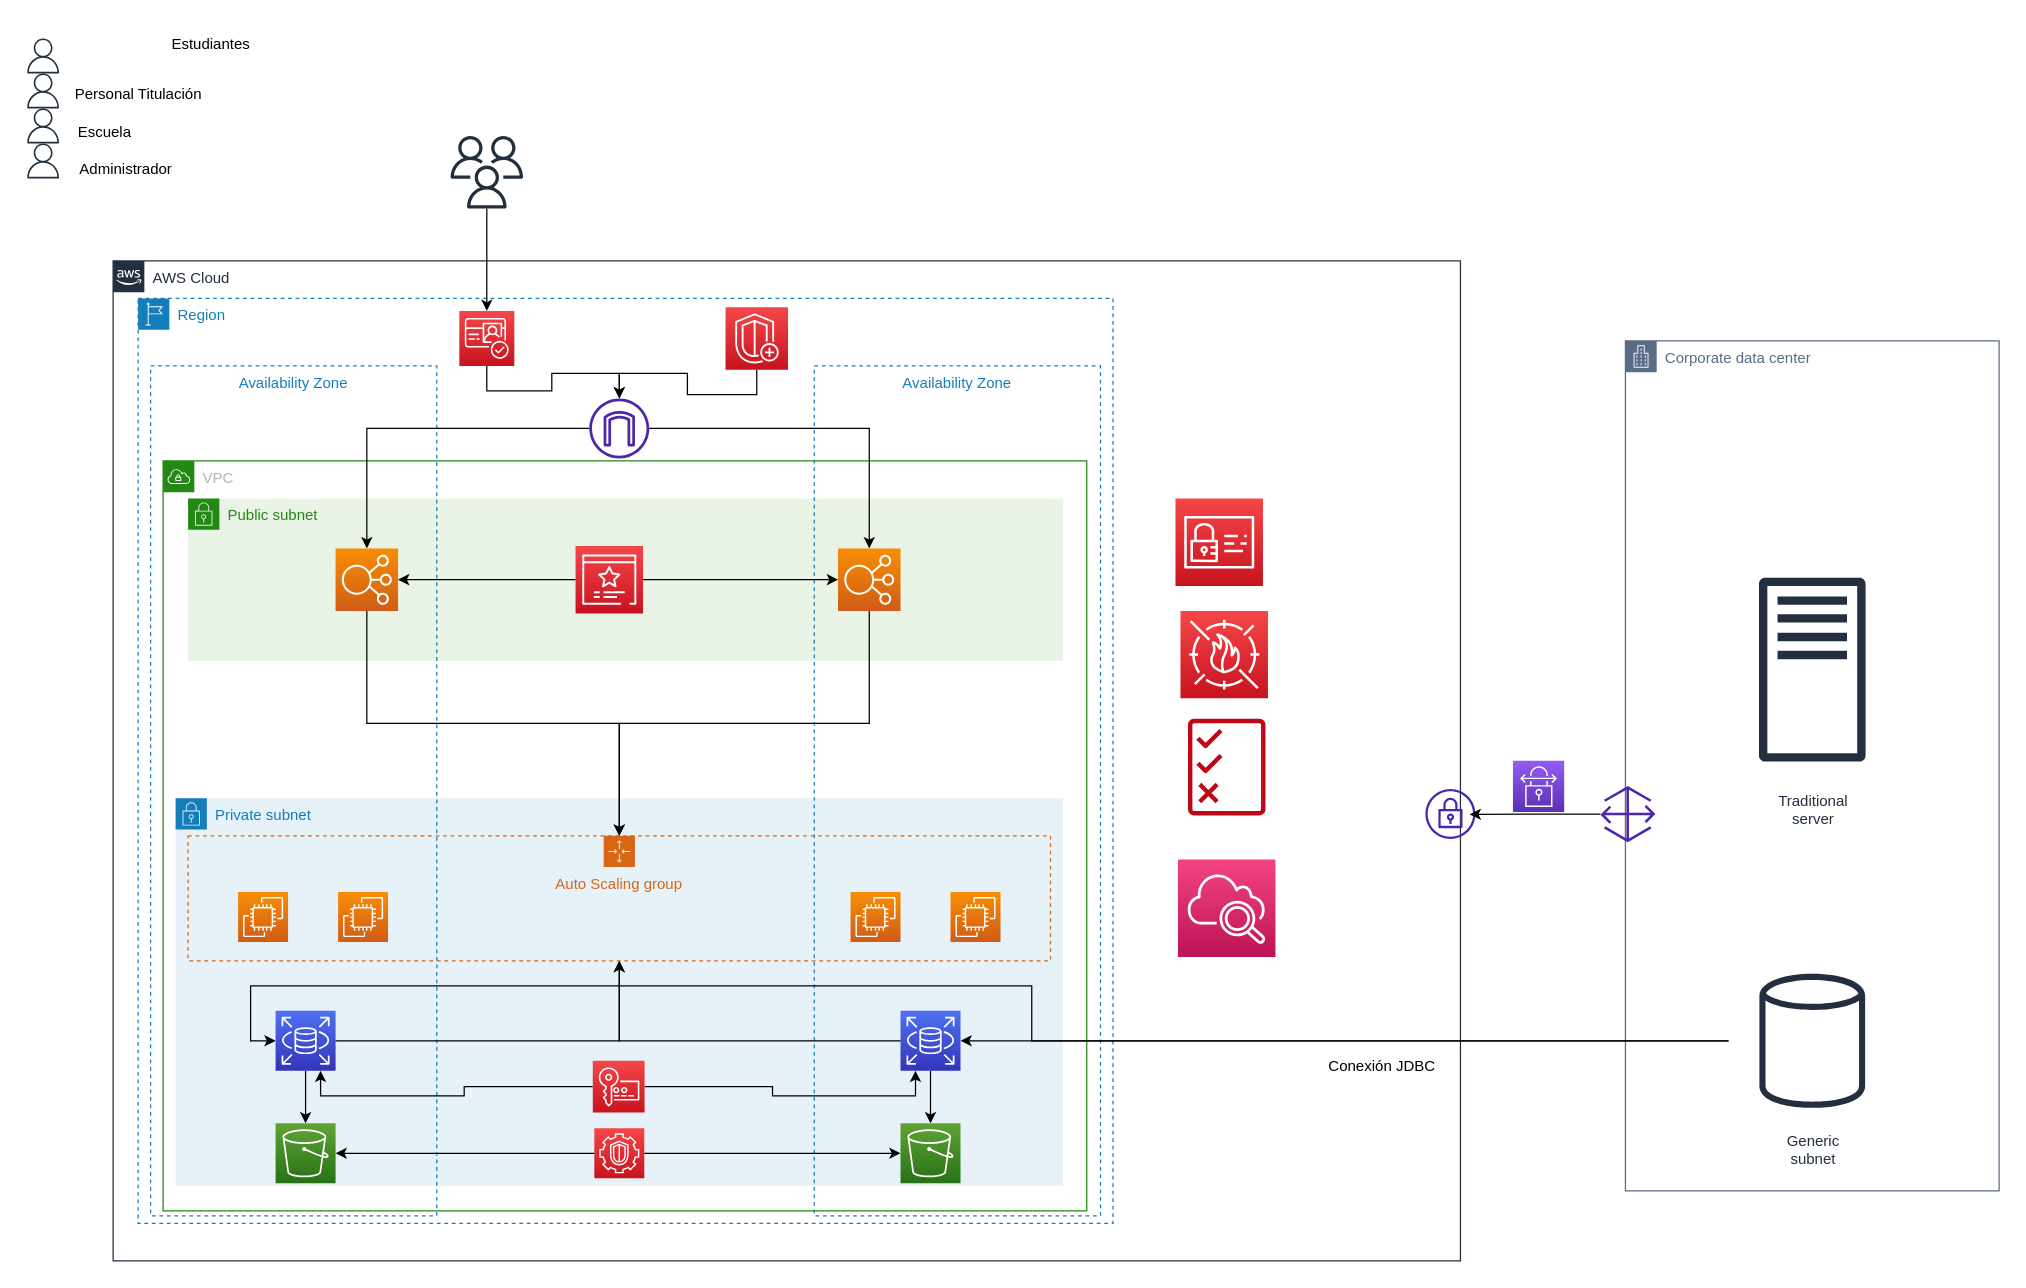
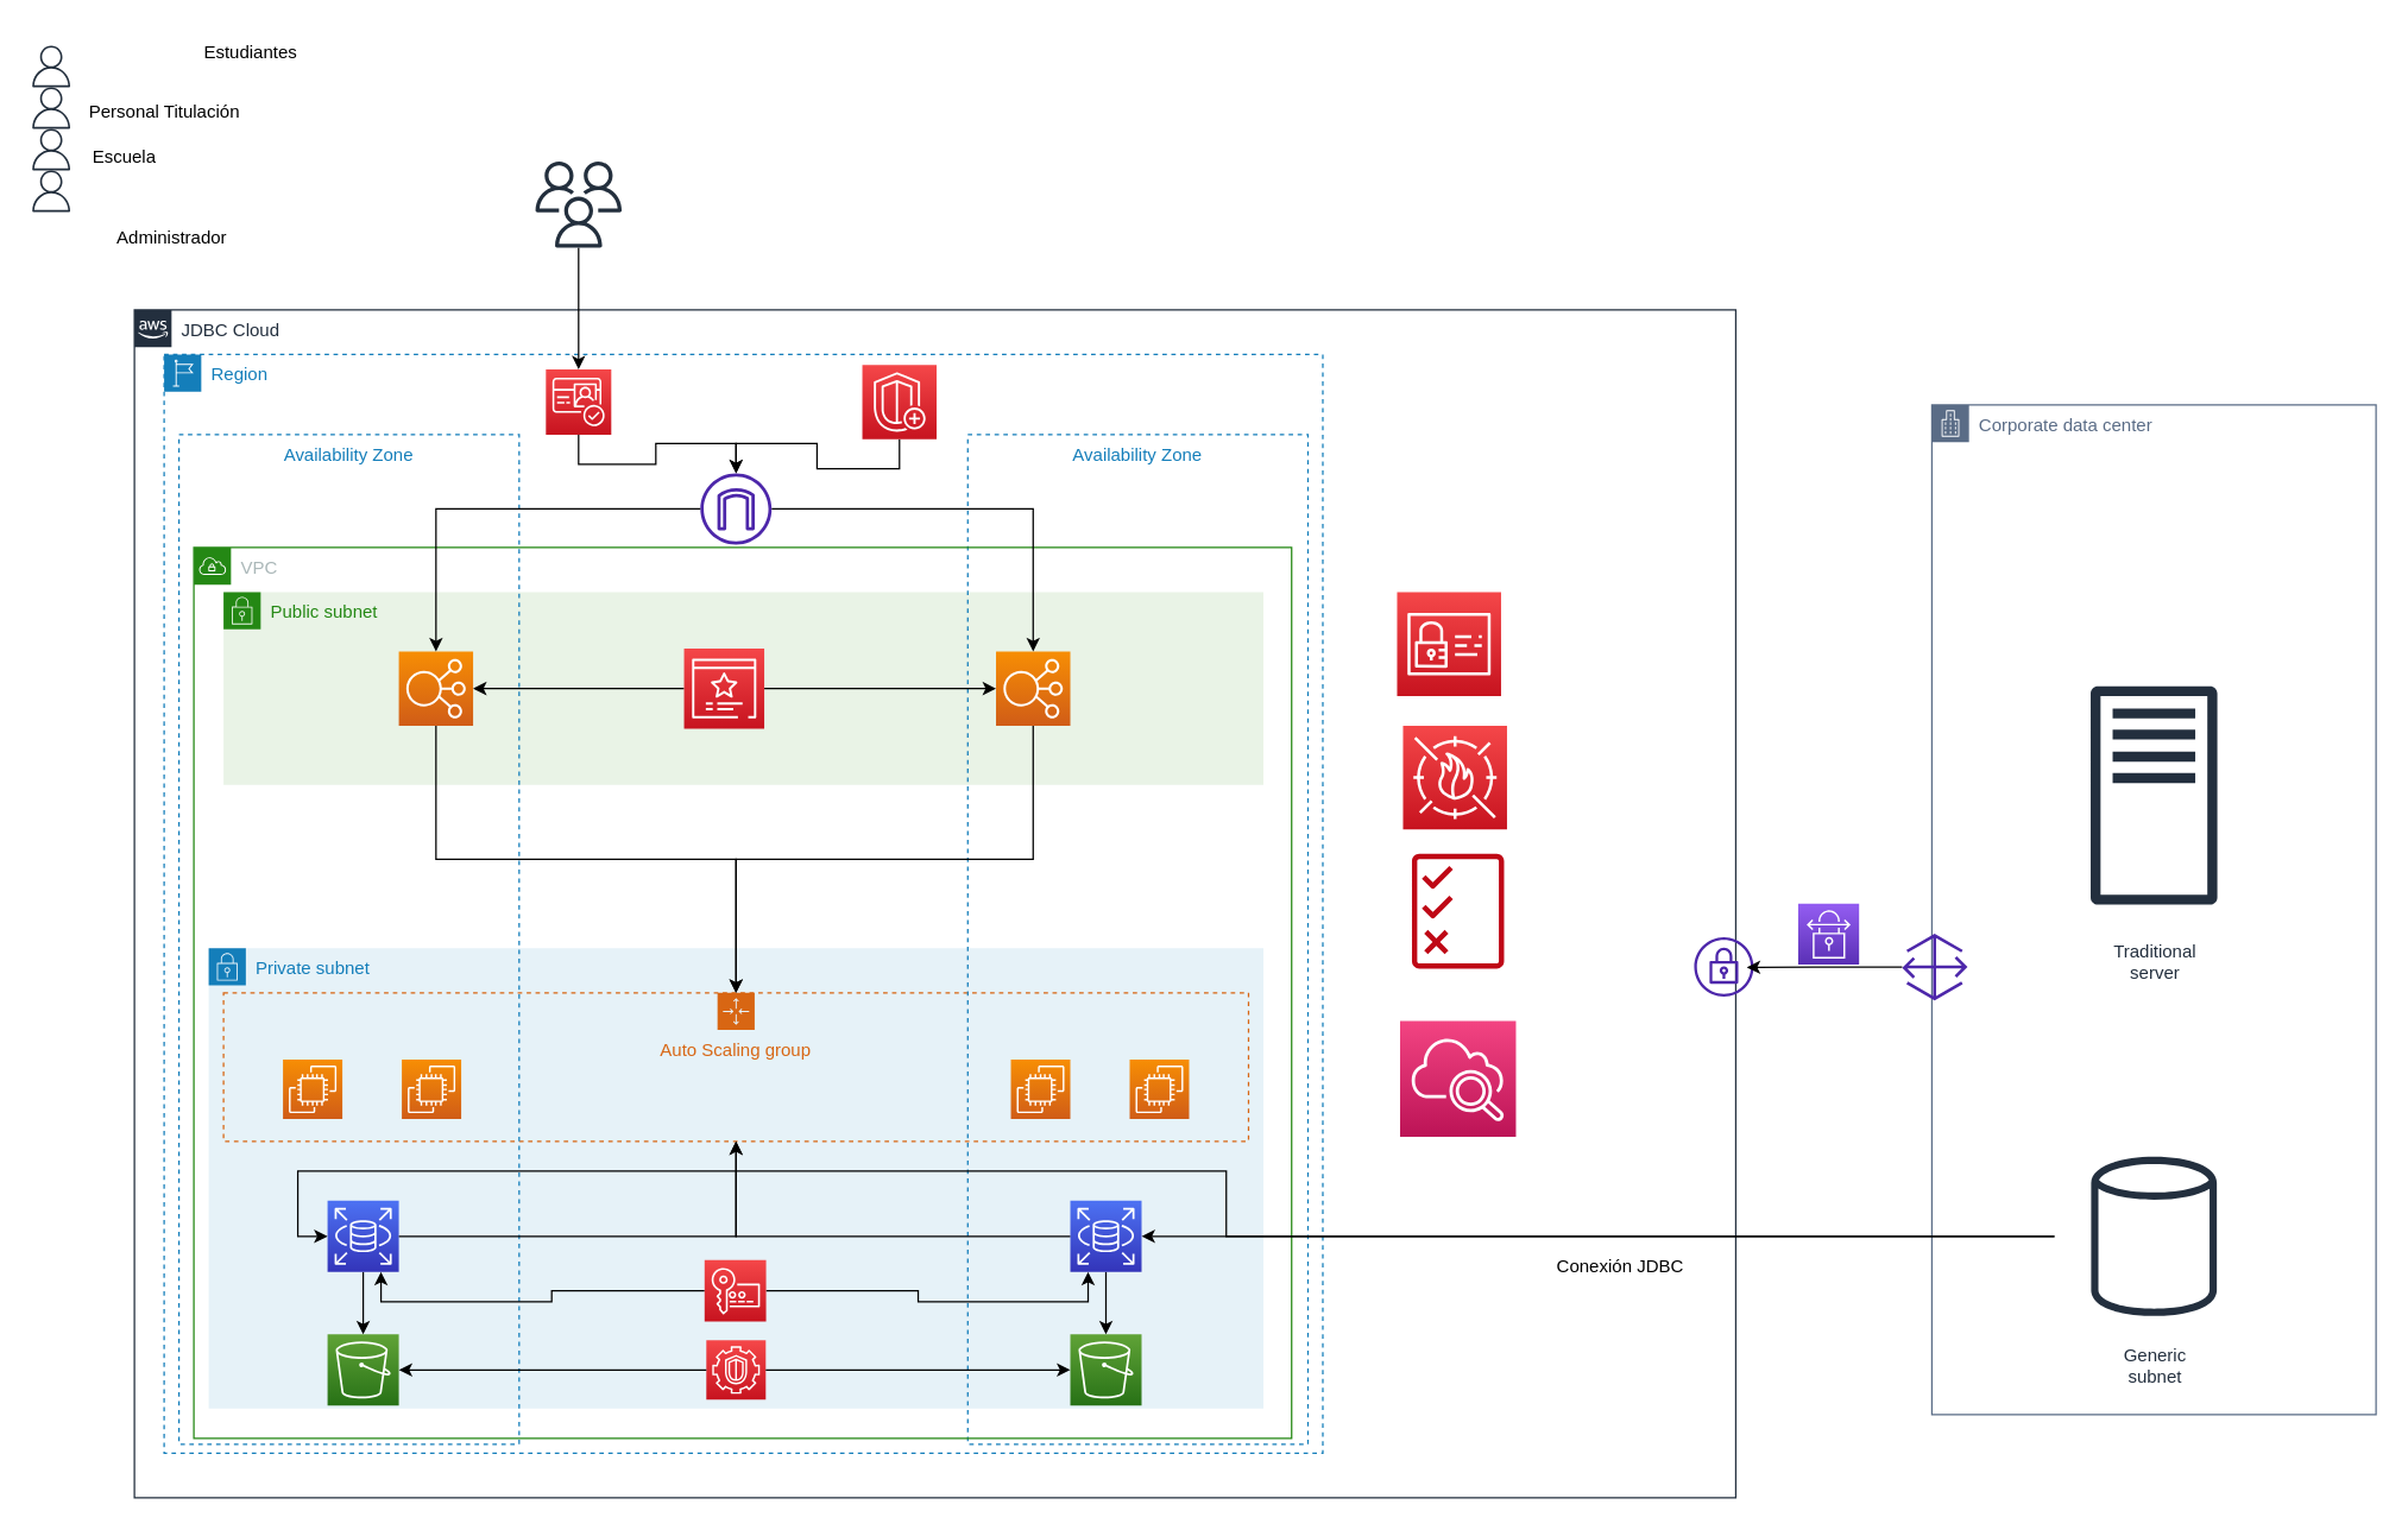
- <mxCell id="65" value="Administrador" style="text;html=1;align=center;verticalAlign=middle;resizable=0;points=[];autosize=1;strokeColor=none;fillColor=none;" vertex="1" parent="1"><mxGeometry x="50" y="120" width="100" height="30" as="geometry" /></mxCell>
+ <mxCell id="65" value="Administrador" style="text;html=1;align=center;verticalAlign=middle;resizable=0;points=[];autosize=1;strokeColor=none;fillColor=none;" vertex="1" parent="1"><mxGeometry x="65" y="145" width="100" height="30" as="geometry" /></mxCell>
- <mxCell id="3" value="AWS Cloud" style="points=[[0,0],[0.25,0],[0.5,0],[0.75,0],[1,0],[1,0.25],[1,0.5],[1,0.75],[1,1],[0.75,1],[0.5,1],[0.25,1],[0,1],[0,0.75],[0,0.5],[0,0.25]];outlineConnect=0;gradientColor=none;html=1;whiteSpace=wrap;fontSize=12;fontStyle=0;container=1;pointerEvents=0;collapsible=0;recursiveResize=0;shape=mxgraph.aws4.group;grIcon=mxgraph.aws4.group_aws_cloud_alt;strokeColor=#232F3E;fillColor=none;verticalAlign=top;align=left;spacingLeft=30;fontColor=#232F3E;dashed=0;" parent="1" vertex="1"><mxGeometry x="90" y="208" width="1078" height="800" as="geometry" /></mxCell>
+ <mxCell id="3" value="JDBC Cloud" style="points=[[0,0],[0.25,0],[0.5,0],[0.75,0],[1,0],[1,0.25],[1,0.5],[1,0.75],[1,1],[0.75,1],[0.5,1],[0.25,1],[0,1],[0,0.75],[0,0.5],[0,0.25]];outlineConnect=0;gradientColor=none;html=1;whiteSpace=wrap;fontSize=12;fontStyle=0;container=1;pointerEvents=0;collapsible=0;recursiveResize=0;shape=mxgraph.aws4.group;grIcon=mxgraph.aws4.group_aws_cloud_alt;strokeColor=#232F3E;fillColor=none;verticalAlign=top;align=left;spacingLeft=30;fontColor=#232F3E;dashed=0;" parent="1" vertex="1"><mxGeometry x="90" y="208" width="1078" height="800" as="geometry" /></mxCell>
- <mxCell id="8" value="Conexión JDBC" style="text;html=1;align=center;verticalAlign=middle;resizable=0;points=[];autosize=1;strokeColor=none;fillColor=none;" vertex="1" parent="3"><mxGeometry x="960" y="630" width="110" height="30" as="geometry" /></mxCell>
+ <mxCell id="8" value="Conexión JDBC" style="text;html=1;align=center;verticalAlign=middle;resizable=0;points=[];autosize=1;strokeColor=none;fillColor=none;" vertex="1" parent="3"><mxGeometry x="945" y="630" width="110" height="30" as="geometry" /></mxCell>
